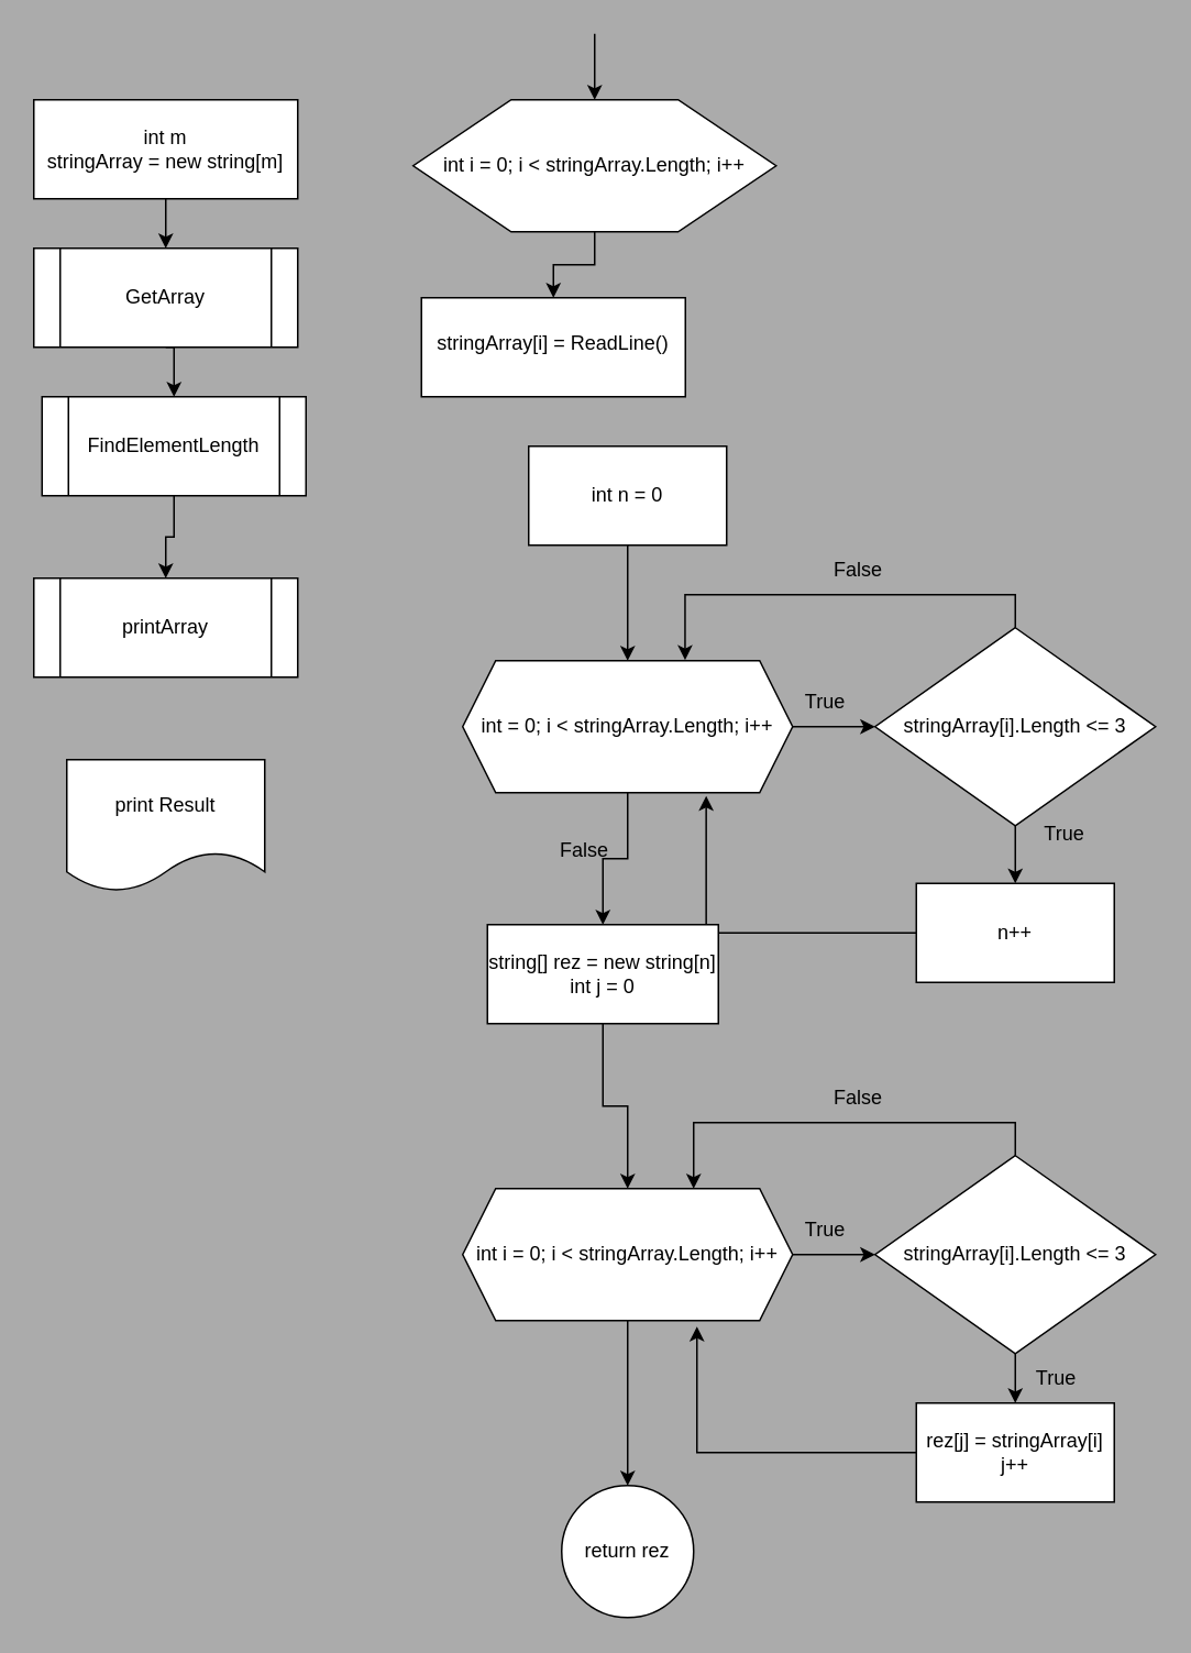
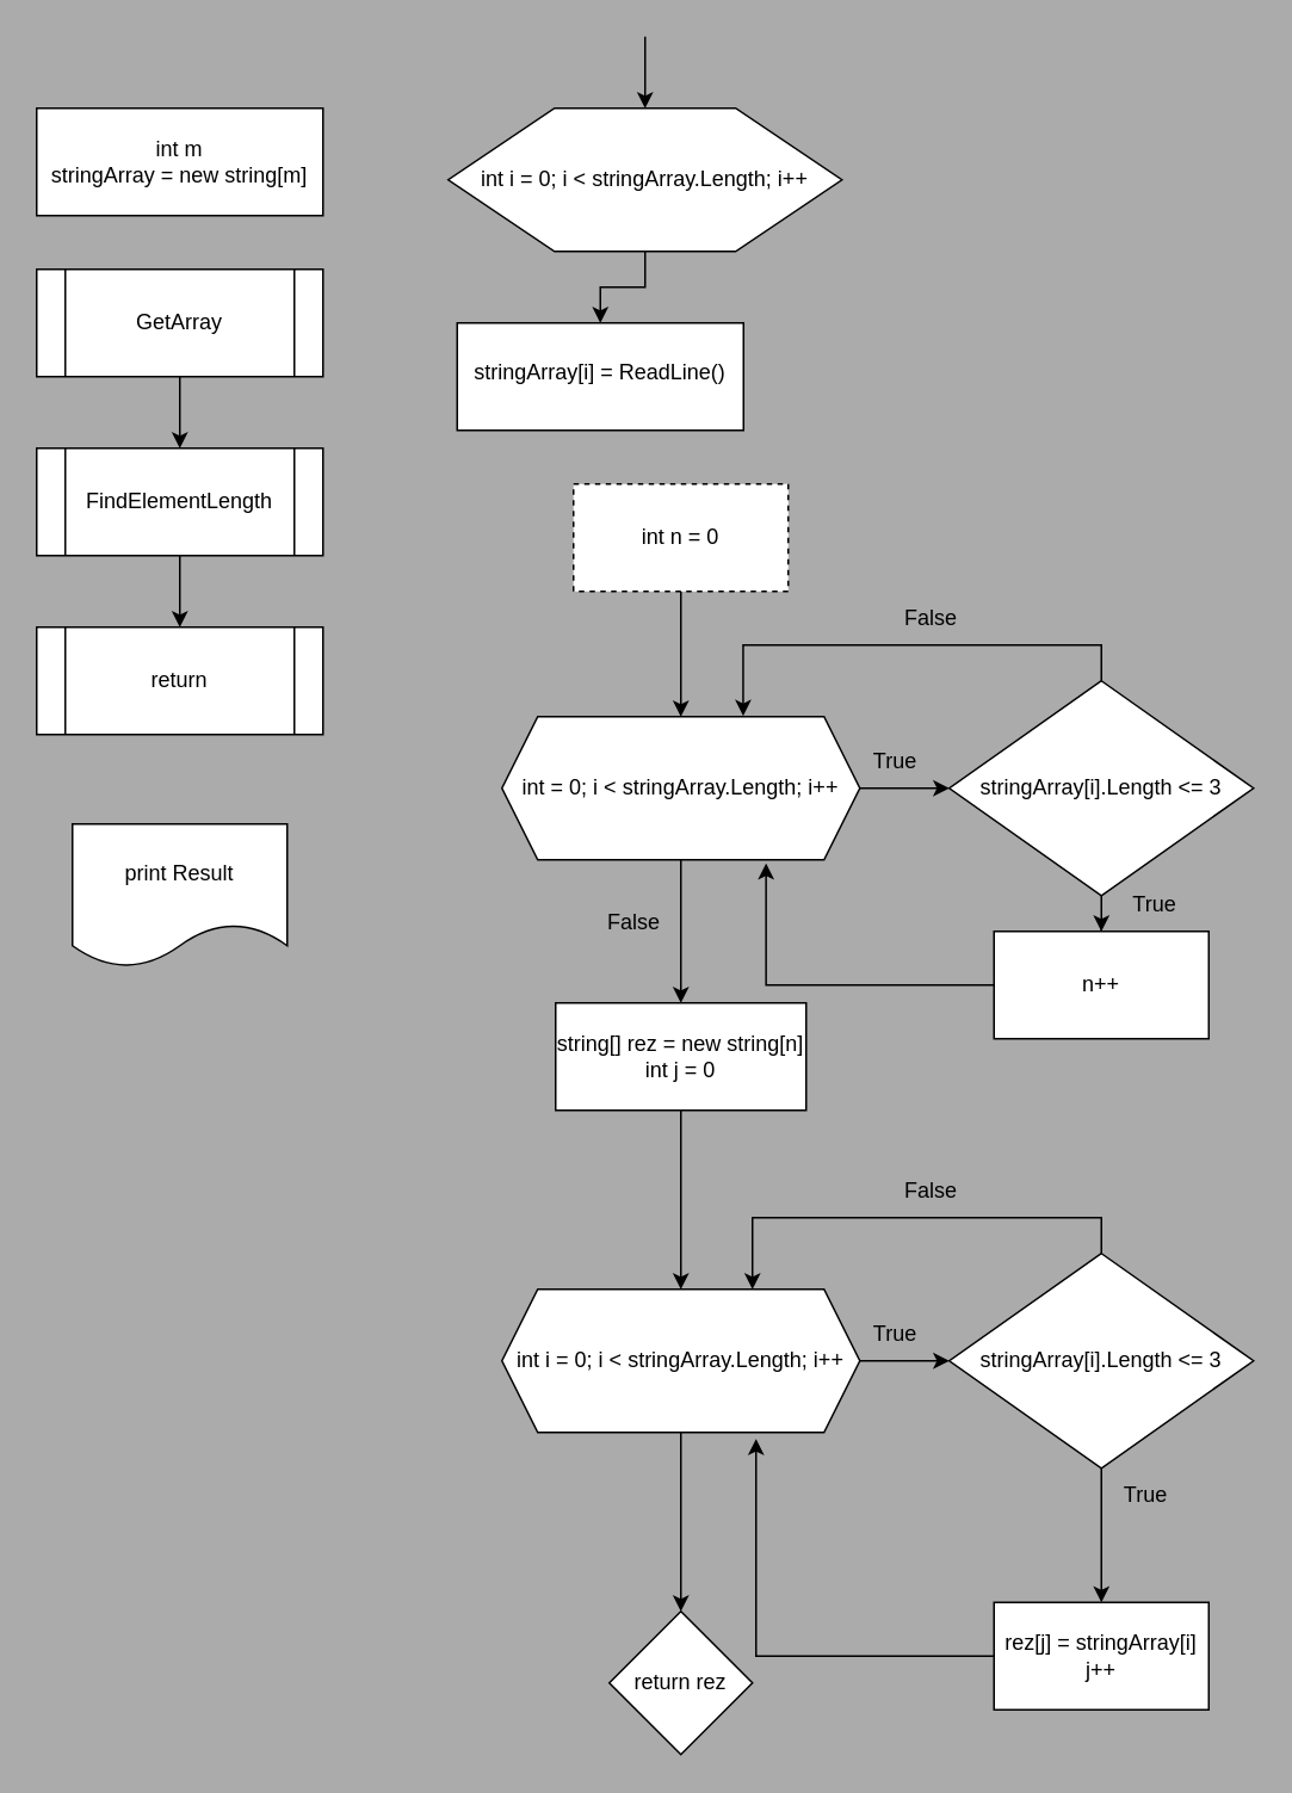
- <mxCell id="2" style="edgeStyle=orthogonalEdgeStyle;rounded=0;orthogonalLoop=1;jettySize=auto;html=1;exitX=0.5;exitY=1;exitDx=0;exitDy=0;entryX=0.5;entryY=0;entryDx=0;entryDy=0;" edge="1" parent="1" source="3" target="5"><mxGeometry relative="1" as="geometry" /></mxCell>
- <mxCell id="7" value="FindElementLength" style="shape=process;whiteSpace=wrap;html=1;backgroundOutline=1;" vertex="1" parent="1"><mxGeometry x="25" y="240" width="160" height="60" as="geometry" /></mxCell>
+ <mxCell id="7" value="FindElementLength" style="shape=process;whiteSpace=wrap;html=1;backgroundOutline=1;" vertex="1" parent="1"><mxGeometry x="20" y="250" width="160" height="60" as="geometry" /></mxCell>
- <mxCell id="16" value="int n = 0" style="rounded=0;whiteSpace=wrap;html=1;" vertex="1" parent="1"><mxGeometry x="320" y="270" width="120" height="60" as="geometry" /></mxCell>
+ <mxCell id="16" value="int n = 0" style="rounded=0;whiteSpace=wrap;html=1;dashed=1;" vertex="1" parent="1"><mxGeometry x="320" y="270" width="120" height="60" as="geometry" /></mxCell>
- <mxCell id="8" value="printArray" style="shape=process;whiteSpace=wrap;html=1;backgroundOutline=1;" vertex="1" parent="1"><mxGeometry x="20" y="350" width="160" height="60" as="geometry" /></mxCell>
+ <mxCell id="8" value="return" style="shape=process;whiteSpace=wrap;html=1;backgroundOutline=1;" vertex="1" parent="1"><mxGeometry x="20" y="350" width="160" height="60" as="geometry" /></mxCell>
- <mxCell id="24" value="n++" style="whiteSpace=wrap;html=1;rounded=0;" vertex="1" parent="1"><mxGeometry x="555" y="535" width="120" height="60" as="geometry" /></mxCell>
+ <mxCell id="24" value="n++" style="whiteSpace=wrap;html=1;rounded=0;" vertex="1" parent="1"><mxGeometry x="555" y="520" width="120" height="60" as="geometry" /></mxCell>
- <mxCell id="29" value="string[] rez = new string[n]&lt;br&gt;int j = 0" style="whiteSpace=wrap;html=1;rounded=0;" vertex="1" parent="1"><mxGeometry x="295" y="560" width="140" height="60" as="geometry" /></mxCell>
+ <mxCell id="29" value="string[] rez = new string[n]&lt;br&gt;int j = 0" style="whiteSpace=wrap;html=1;rounded=0;" vertex="1" parent="1"><mxGeometry x="310" y="560" width="140" height="60" as="geometry" /></mxCell>
- <mxCell id="38" value="rez[j] = stringArray[i]&lt;br&gt;j++" style="whiteSpace=wrap;html=1;rounded=0;" vertex="1" parent="1"><mxGeometry x="555" y="850" width="120" height="60" as="geometry" /></mxCell>
+ <mxCell id="38" value="rez[j] = stringArray[i]&lt;br&gt;j++" style="whiteSpace=wrap;html=1;rounded=0;" vertex="1" parent="1"><mxGeometry x="555" y="895" width="120" height="60" as="geometry" /></mxCell>
- <mxCell id="42" value="return rez" style="ellipse;whiteSpace=wrap;html=1;rounded=0;" vertex="1" parent="1"><mxGeometry x="340" y="900" width="80" height="80" as="geometry" /></mxCell>
+ <mxCell id="42" value="return rez" style="rhombus;whiteSpace=wrap;html=1;" vertex="1" parent="1"><mxGeometry x="340" y="900" width="80" height="80" as="geometry" /></mxCell>
